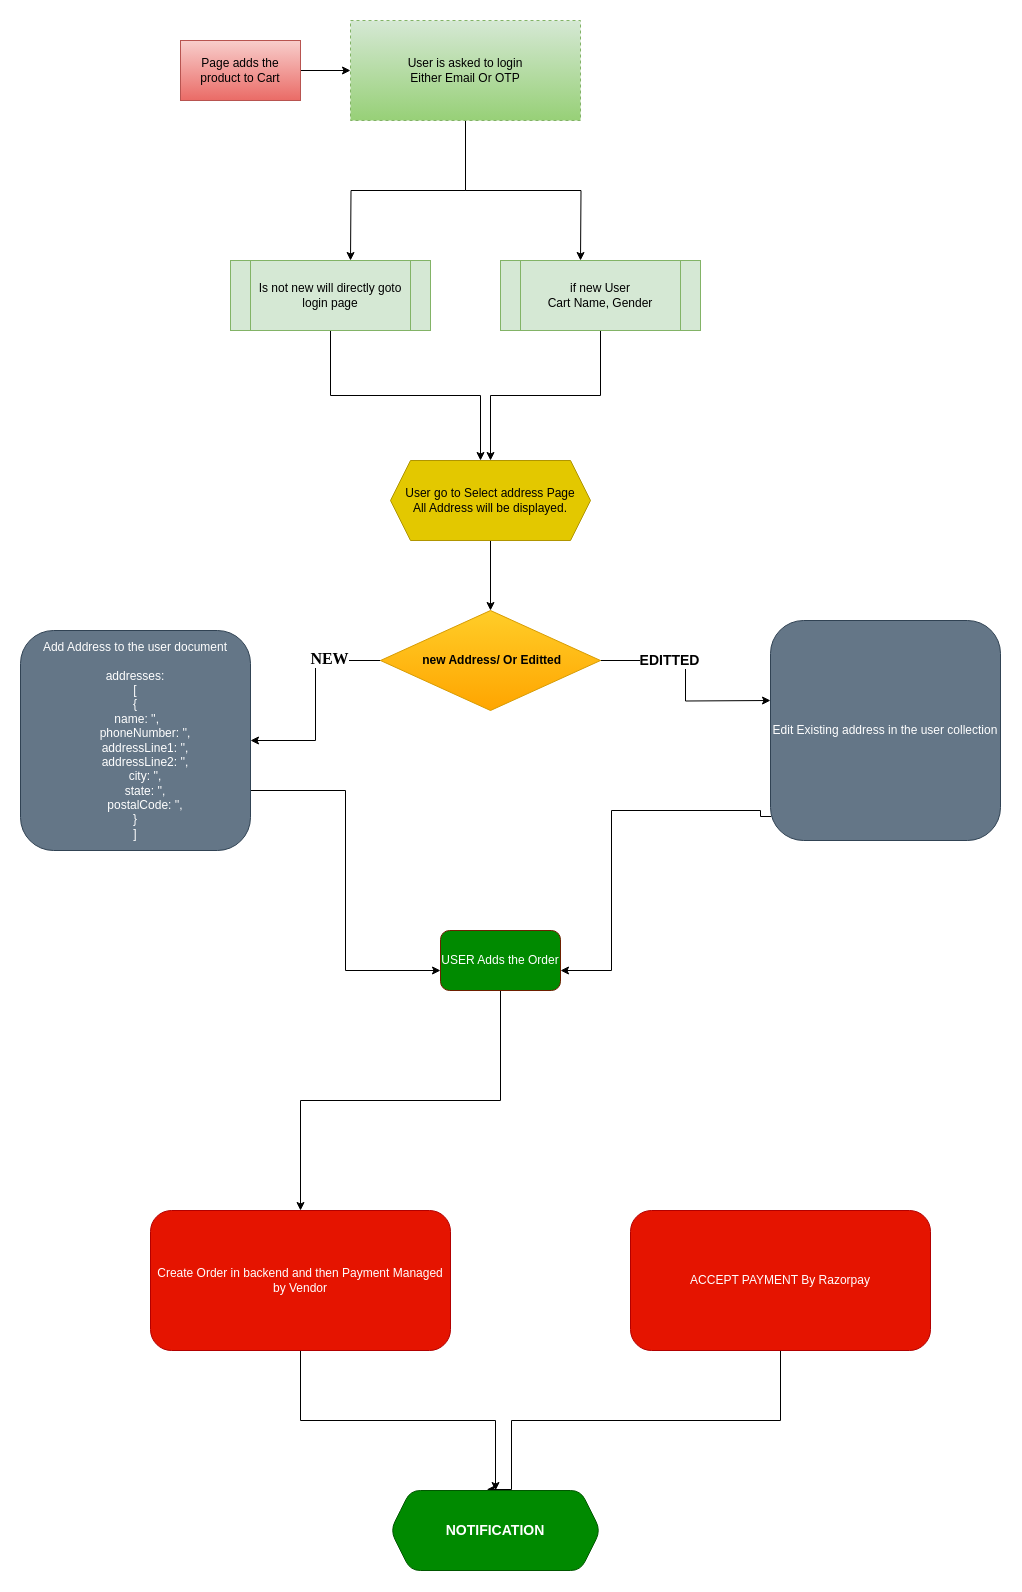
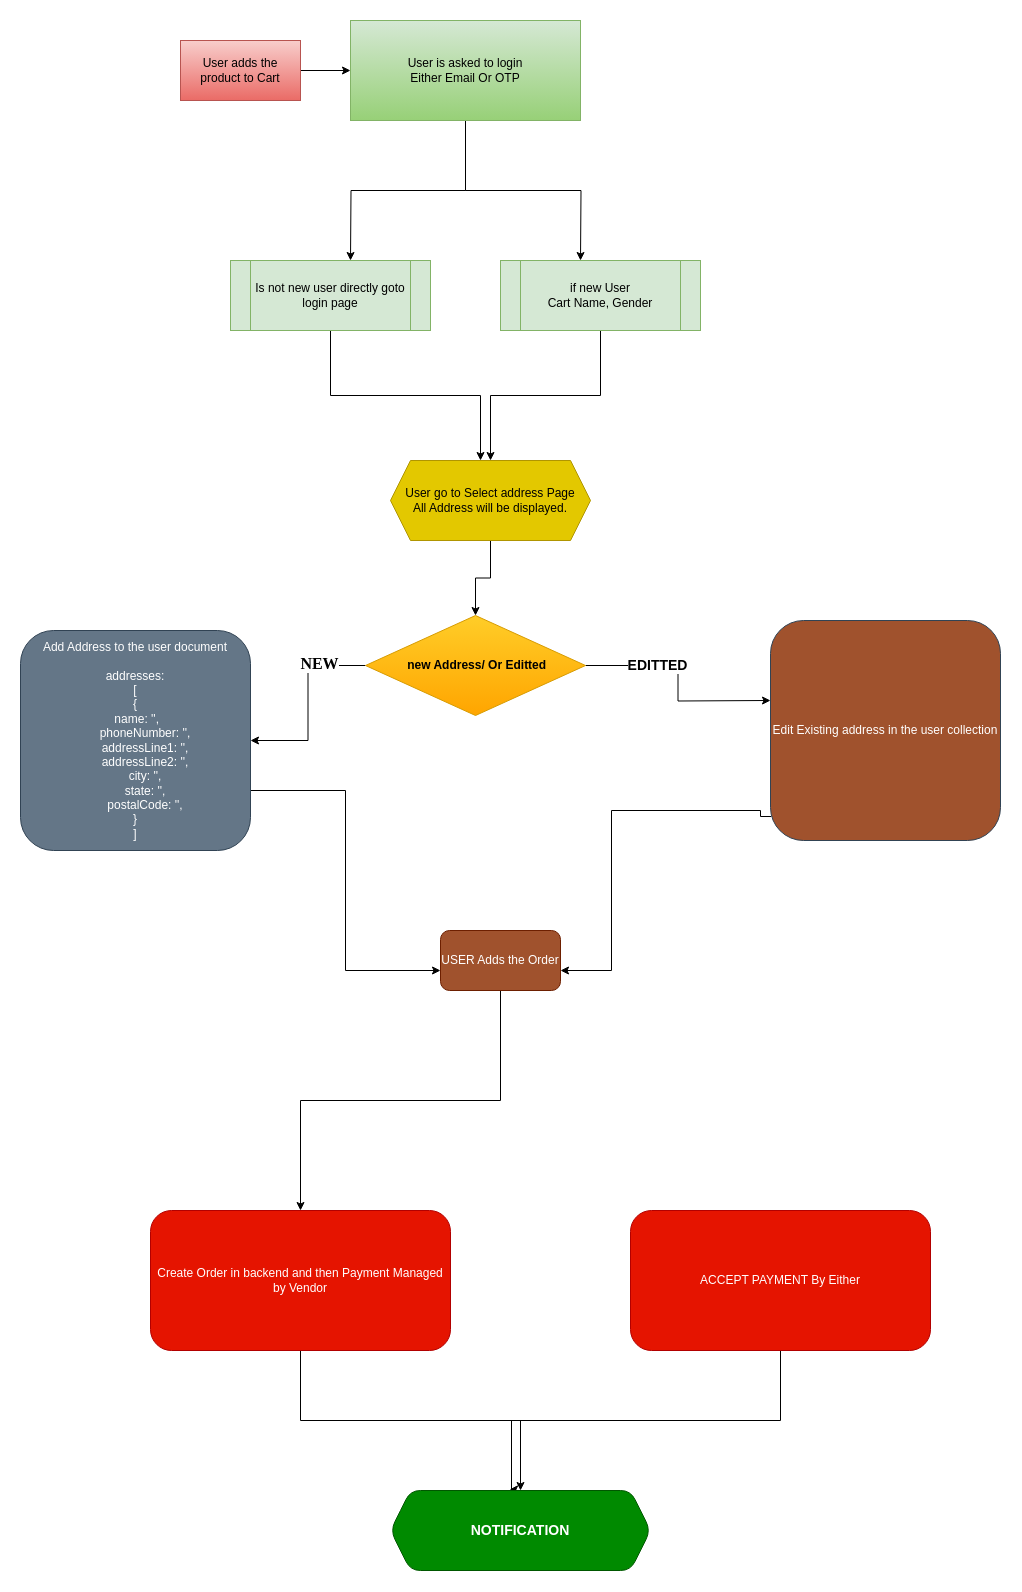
- <mxCell id="3" value="Page adds the product to Cart" style="rounded=0;whiteSpace=wrap;html=1;fillColor=#f8cecc;strokeColor=#b85450;gradientColor=#ea6b66;" vertex="1" parent="1"><mxGeometry x="180" y="40" width="120" height="60" as="geometry" /></mxCell>
+ <mxCell id="3" value="User adds the product to Cart" style="rounded=0;whiteSpace=wrap;html=1;fillColor=#f8cecc;strokeColor=#b85450;gradientColor=#ea6b66;" vertex="1" parent="1"><mxGeometry x="180" y="40" width="120" height="60" as="geometry" /></mxCell>
- <mxCell id="6" value="User is asked to login&lt;br&gt;Either Email Or OTP" style="rounded=0;whiteSpace=wrap;html=1;fillColor=#d5e8d4;strokeColor=#82b366;gradientColor=#97d077;dashed=1;" vertex="1" parent="1"><mxGeometry x="350" y="20" width="230" height="100" as="geometry" /></mxCell>
+ <mxCell id="6" value="User is asked to login&lt;br&gt;Either Email Or OTP" style="rounded=0;whiteSpace=wrap;html=1;fillColor=#d5e8d4;strokeColor=#82b366;gradientColor=#97d077;" vertex="1" parent="1"><mxGeometry x="350" y="20" width="230" height="100" as="geometry" /></mxCell>
- <mxCell id="8" value="Is not new will directly goto login page" style="shape=process;whiteSpace=wrap;html=1;backgroundOutline=1;fillColor=#d5e8d4;strokeColor=#82b366;" vertex="1" parent="1"><mxGeometry x="230" y="260" width="200" height="70" as="geometry" /></mxCell>
+ <mxCell id="8" value="Is not new user directly goto login page" style="shape=process;whiteSpace=wrap;html=1;backgroundOutline=1;fillColor=#d5e8d4;strokeColor=#82b366;" vertex="1" parent="1"><mxGeometry x="230" y="260" width="200" height="70" as="geometry" /></mxCell>
- <mxCell id="17" value="&lt;b&gt;&amp;nbsp;new Address/ Or Editted&lt;/b&gt;" style="rhombus;whiteSpace=wrap;html=1;fillColor=#ffcd28;gradientColor=#ffa500;strokeColor=#d79b00;" vertex="1" parent="1"><mxGeometry x="380" y="610" width="220" height="100" as="geometry" /></mxCell>
+ <mxCell id="17" value="&lt;b&gt;&amp;nbsp;new Address/ Or Editted&lt;/b&gt;" style="rhombus;whiteSpace=wrap;html=1;fillColor=#ffcd28;gradientColor=#ffa500;strokeColor=#d79b00;" vertex="1" parent="1"><mxGeometry x="365" y="615" width="220" height="100" as="geometry" /></mxCell>
- <mxCell id="21" value="Edit Existing address in the user collection" style="rounded=1;whiteSpace=wrap;html=1;fillColor=#647687;fontColor=#ffffff;strokeColor=#314354;" vertex="1" parent="1"><mxGeometry x="770" y="620" width="230" height="220" as="geometry" /></mxCell>
+ <mxCell id="21" value="Edit Existing address in the user collection" style="rounded=1;whiteSpace=wrap;html=1;fillColor=#a0522d;fontColor=#ffffff;strokeColor=#314354;" vertex="1" parent="1"><mxGeometry x="770" y="620" width="230" height="220" as="geometry" /></mxCell>
- <mxCell id="23" value="USER Adds the Order" style="rounded=1;whiteSpace=wrap;html=1;fillColor=#008a00;fontColor=#ffffff;strokeColor=#6D1F00;" vertex="1" parent="1"><mxGeometry x="440" y="930" width="120" height="60" as="geometry" /></mxCell>
+ <mxCell id="23" value="USER Adds the Order" style="rounded=1;whiteSpace=wrap;html=1;fillColor=#a0522d;fontColor=#ffffff;strokeColor=#6D1F00;" vertex="1" parent="1"><mxGeometry x="440" y="930" width="120" height="60" as="geometry" /></mxCell>
- <mxCell id="27" value="ACCEPT PAYMENT By Razorpay&lt;br&gt;" style="rounded=1;whiteSpace=wrap;html=1;fillColor=#e51400;fontColor=#ffffff;strokeColor=#B20000;" vertex="1" parent="1"><mxGeometry x="630" y="1210" width="300" height="140" as="geometry" /></mxCell>
+ <mxCell id="27" value="ACCEPT PAYMENT By Either&lt;br&gt;" style="rounded=1;whiteSpace=wrap;html=1;fillColor=#e51400;fontColor=#ffffff;strokeColor=#B20000;" vertex="1" parent="1"><mxGeometry x="630" y="1210" width="300" height="140" as="geometry" /></mxCell>
- <mxCell id="28" value="&lt;h3&gt;NOTIFICATION&lt;/h3&gt;" style="shape=hexagon;perimeter=hexagonPerimeter2;whiteSpace=wrap;html=1;fixedSize=1;rounded=1;fillColor=#008a00;fontColor=#ffffff;strokeColor=#005700;" vertex="1" parent="1"><mxGeometry x="390" y="1490" width="210" height="80" as="geometry" /></mxCell>
+ <mxCell id="28" value="&lt;h3&gt;NOTIFICATION&lt;/h3&gt;" style="shape=hexagon;perimeter=hexagonPerimeter2;whiteSpace=wrap;html=1;fixedSize=1;rounded=1;fillColor=#008a00;fontColor=#ffffff;strokeColor=#005700;" vertex="1" parent="1"><mxGeometry x="390" y="1490" width="260" height="80" as="geometry" /></mxCell>
